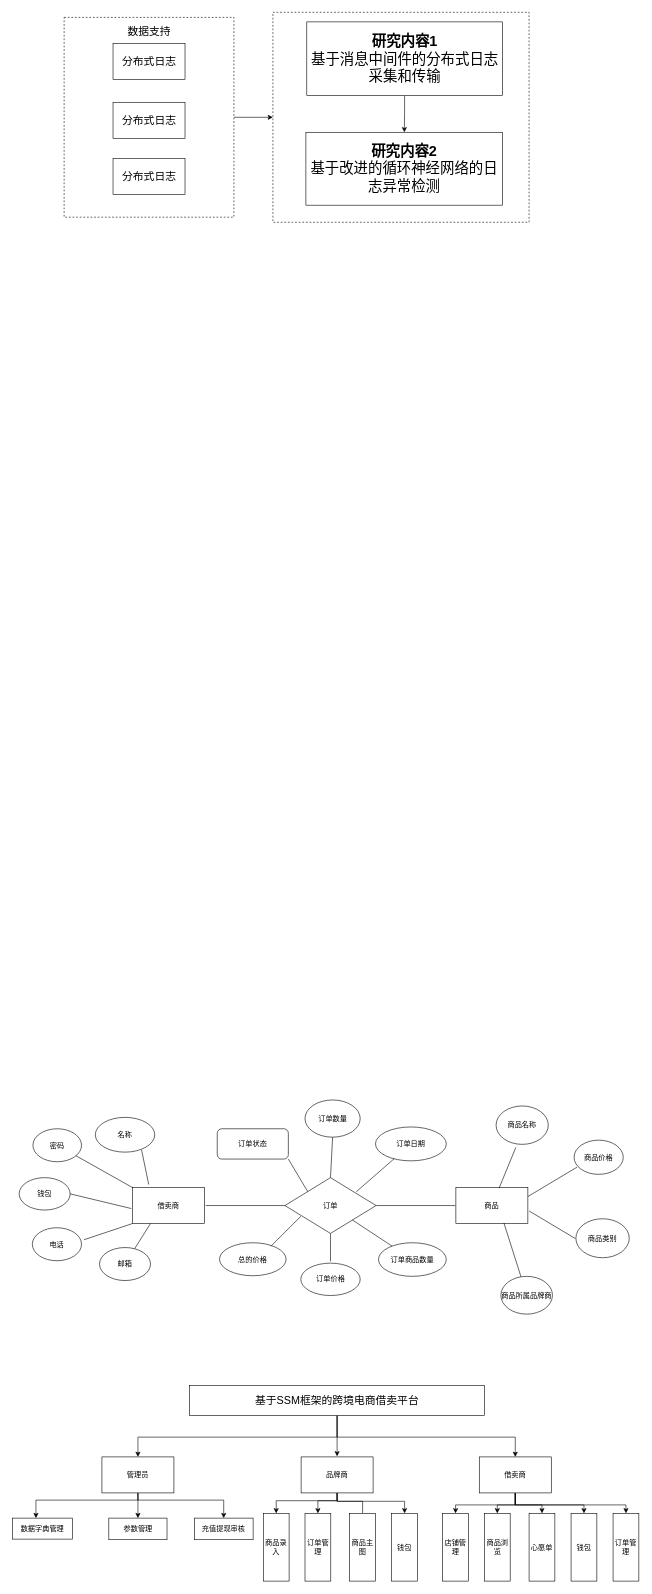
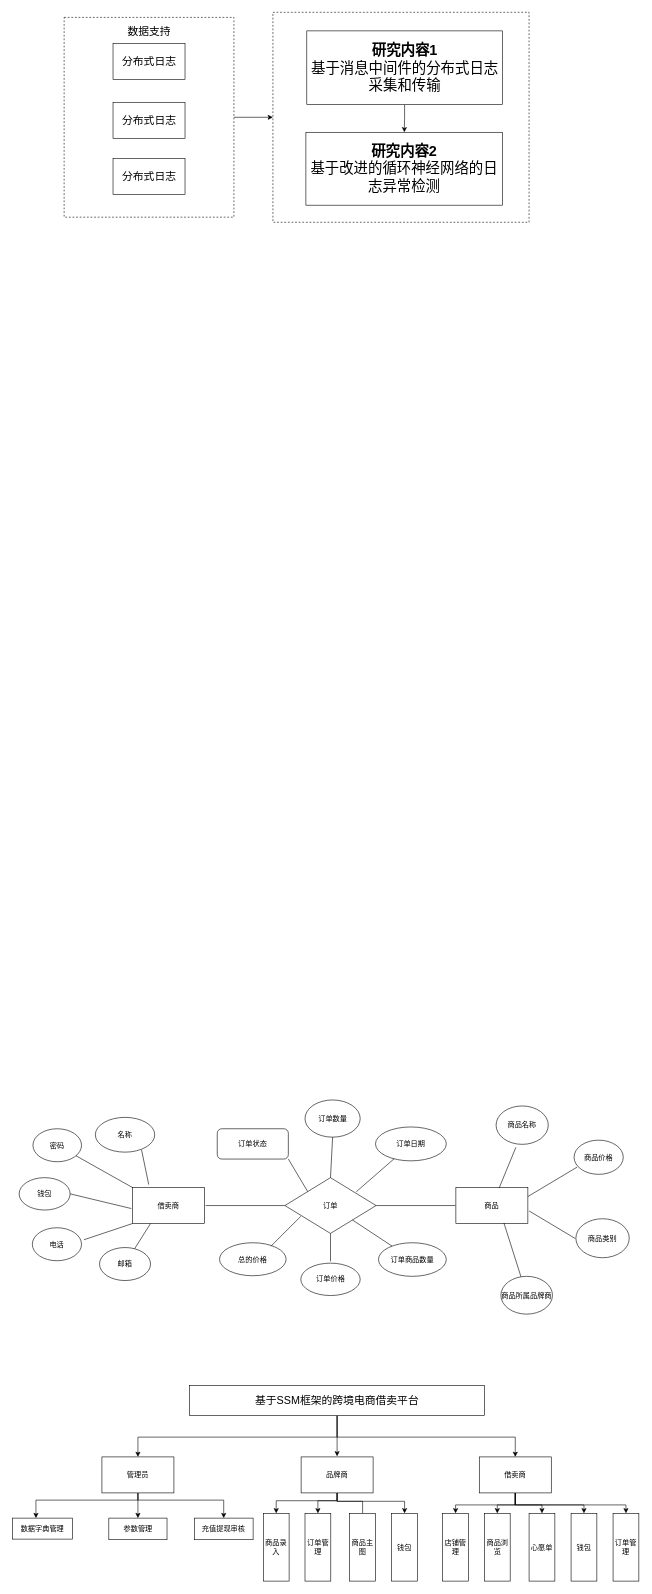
- <mxCell id="75" value="&lt;font&gt;&lt;font style=&quot;font-size: 24px&quot;&gt;&lt;b&gt;研究内容1&lt;/b&gt;&lt;br&gt;&lt;font&gt;基于消息中间件的分布式日志采集和传输&lt;/font&gt;&lt;/font&gt;&lt;br&gt;&lt;/font&gt;" style="rounded=0;whiteSpace=wrap;html=1;" vertex="1" parent="1"><mxGeometry x="510.5" y="36" width="326" height="123" as="geometry" /></mxCell>
+ <mxCell id="75" value="&lt;font&gt;&lt;font style=&quot;font-size: 24px&quot;&gt;&lt;b&gt;研究内容1&lt;/b&gt;&lt;br&gt;&lt;font&gt;基于消息中间件的分布式日志采集和传输&lt;/font&gt;&lt;/font&gt;&lt;br&gt;&lt;/font&gt;" style="rounded=0;whiteSpace=wrap;html=1;" vertex="1" parent="1"><mxGeometry x="510.5" y="51" width="326" height="123" as="geometry" /></mxCell>
